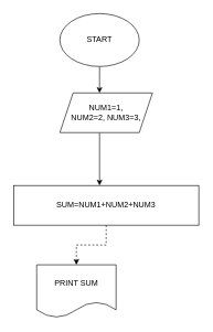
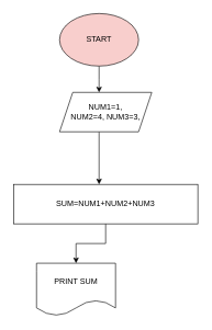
- <mxCell id="3" value="START" style="ellipse;whiteSpace=wrap;html=1;" vertex="1" parent="1"><mxGeometry x="90" width="120" height="80" as="geometry" y="20" /></mxCell>
+ <mxCell id="3" value="START" style="ellipse;whiteSpace=wrap;html=1;fillColor=#f8cecc;" vertex="1" parent="1"><mxGeometry x="90" width="120" height="80" as="geometry" y="20" /></mxCell>
- <mxCell id="8" value="NUM1=1,&lt;div&gt;NUM2=2, NUM3=3,&lt;/div&gt;" style="shape=parallelogram;perimeter=parallelogramPerimeter;whiteSpace=wrap;html=1;fixedSize=1;" vertex="1" parent="1"><mxGeometry x="90" y="140" width="140" height="60" as="geometry" /></mxCell>
+ <mxCell id="8" value="NUM1=1,&lt;div&gt;NUM2=4, NUM3=3,&lt;/div&gt;" style="shape=parallelogram;perimeter=parallelogramPerimeter;whiteSpace=wrap;html=1;fixedSize=1;" vertex="1" parent="1"><mxGeometry x="90" y="140" width="140" height="60" as="geometry" /></mxCell>
- <mxCell id="5" value="" style="edgeStyle=orthogonalEdgeStyle;rounded=0;orthogonalLoop=1;jettySize=auto;html=1;dashed=1;" edge="1" parent="1" source="6" target="7"><mxGeometry relative="1" as="geometry" /></mxCell>
+ <mxCell id="5" value="" style="edgeStyle=orthogonalEdgeStyle;rounded=0;orthogonalLoop=1;jettySize=auto;html=1;" edge="1" parent="1" source="6" target="7"><mxGeometry relative="1" as="geometry" /></mxCell>
